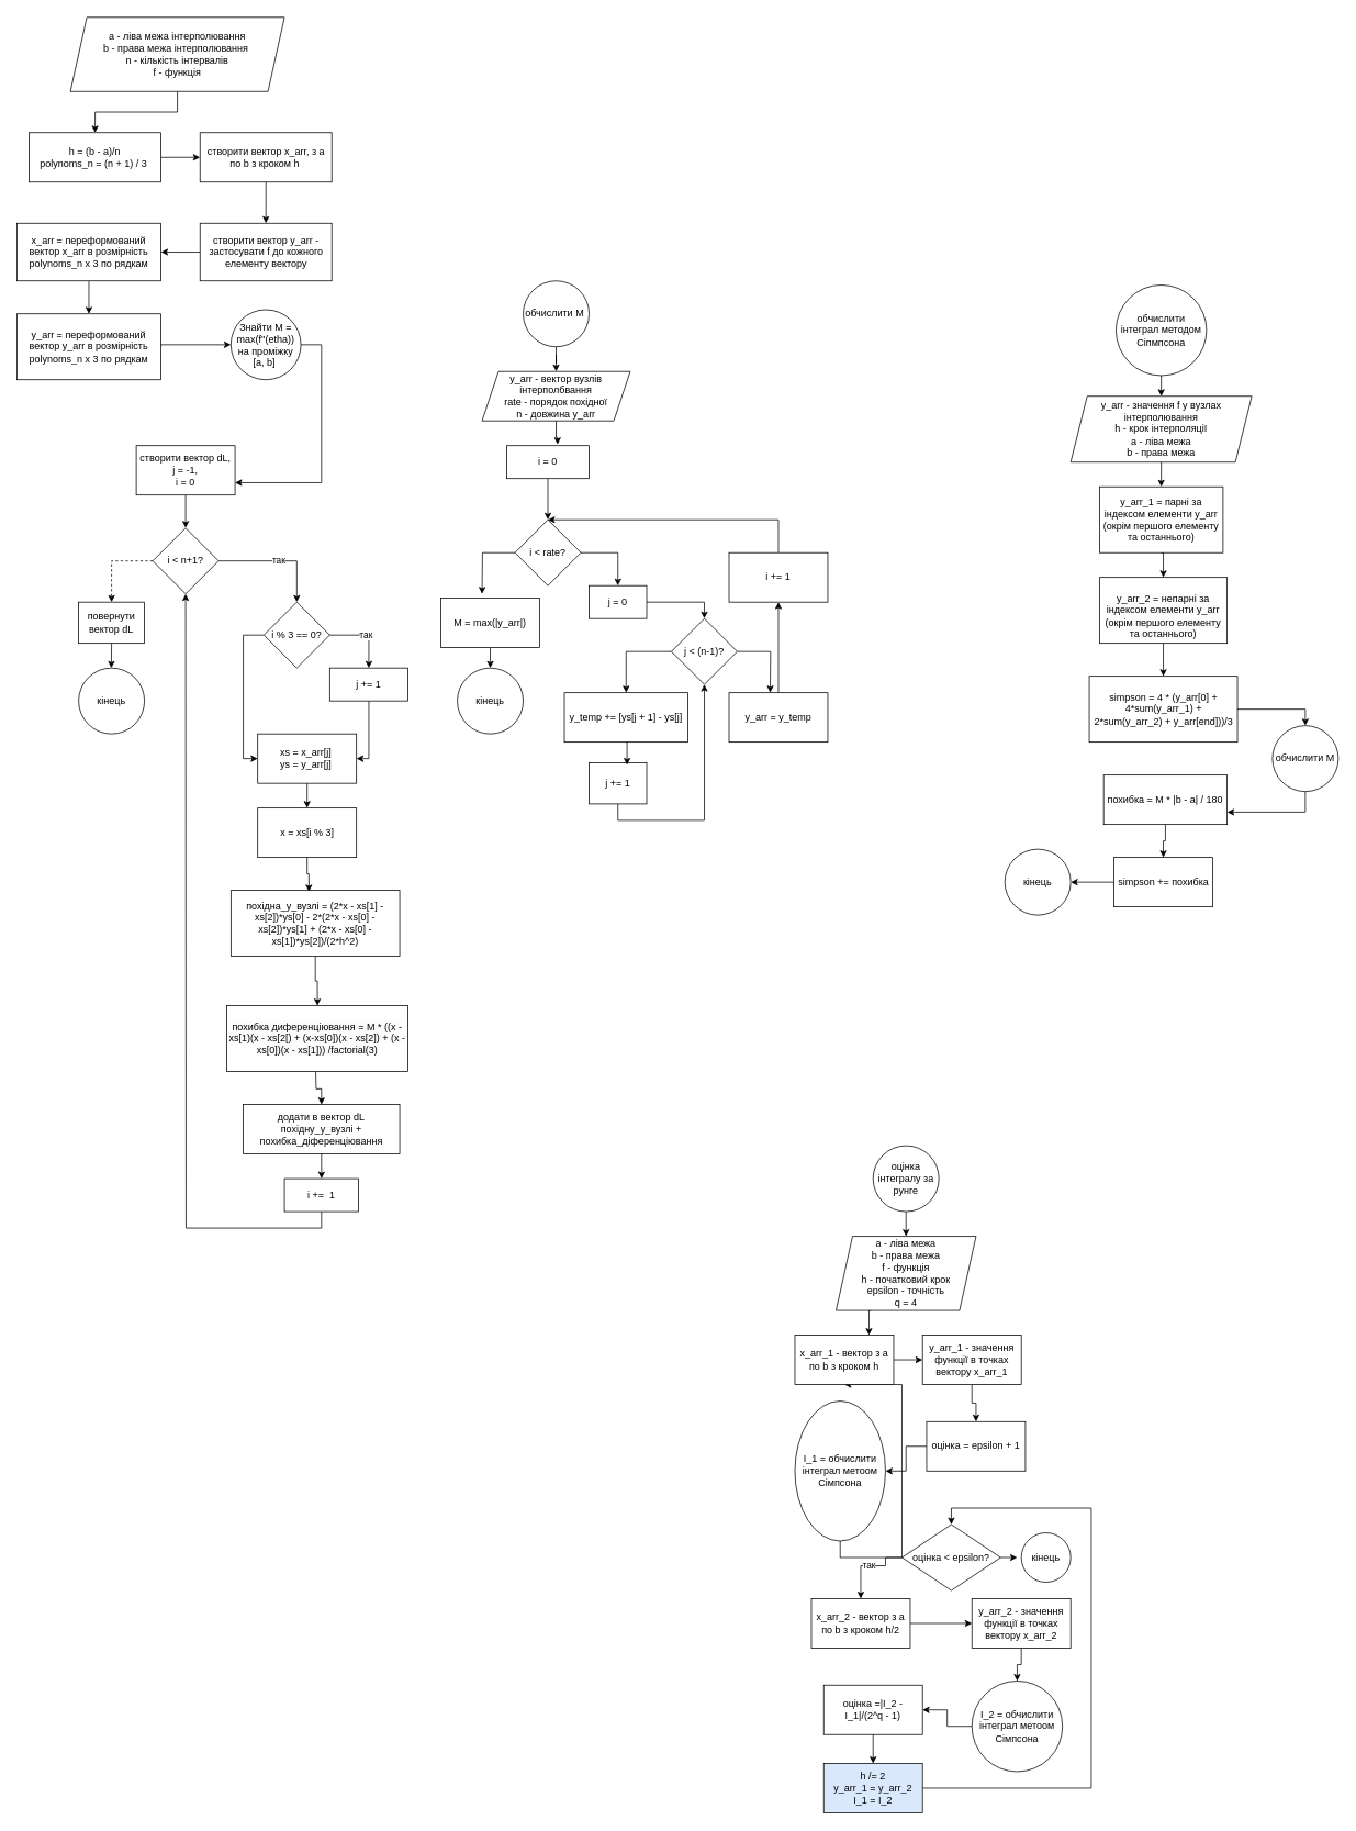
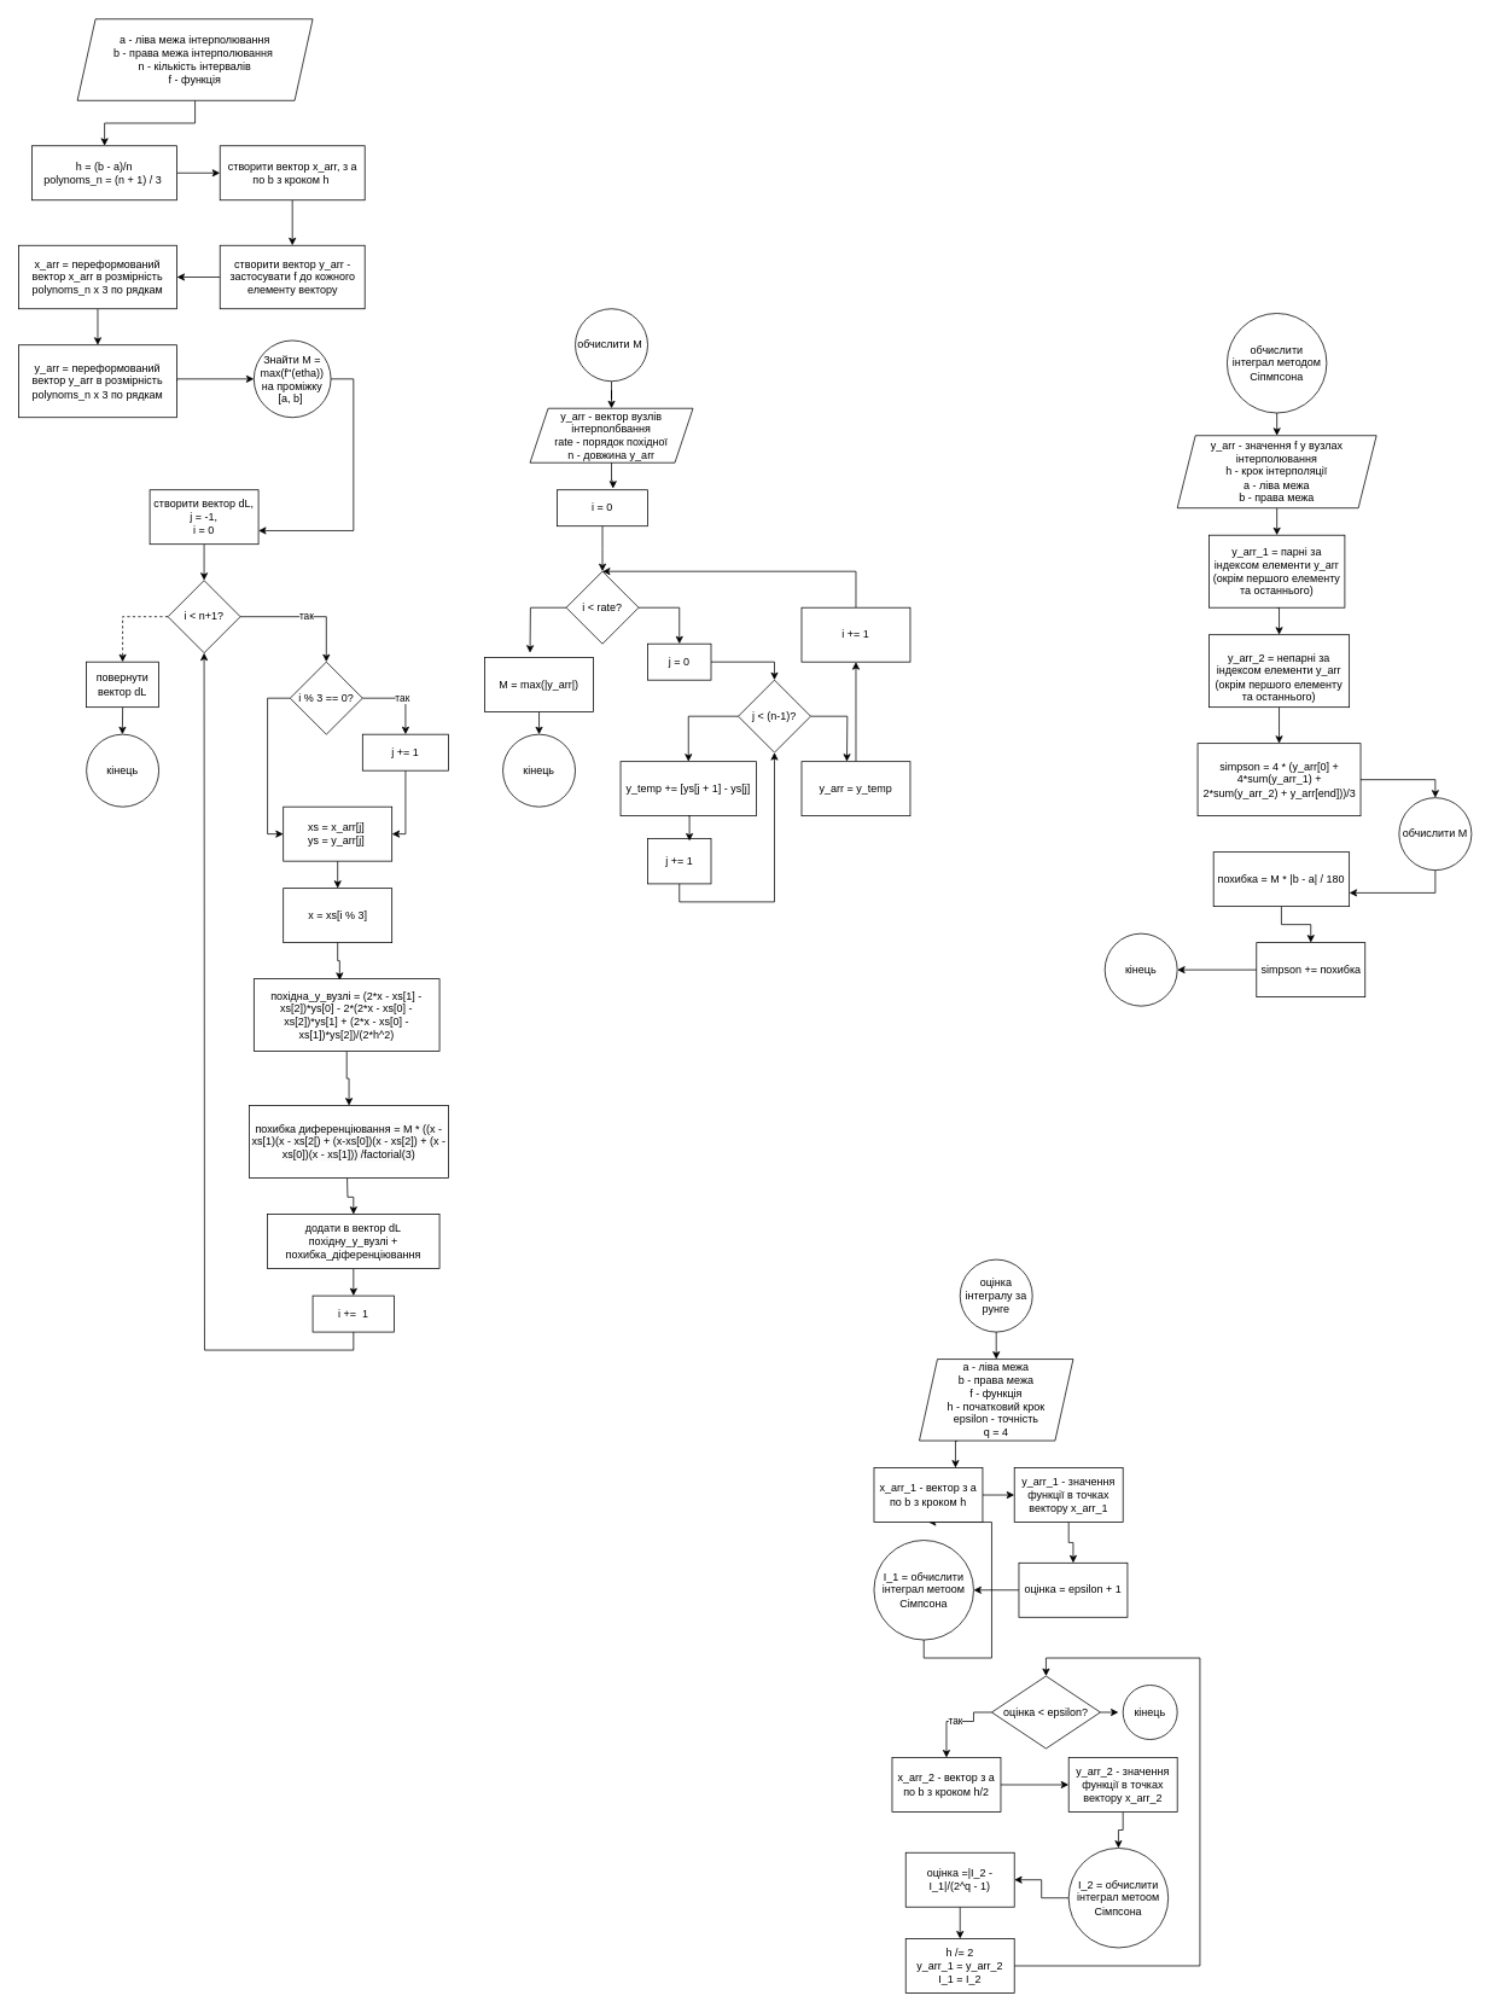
- <mxCell id="79" value="simpson += похибка" style="rounded=0;whiteSpace=wrap;html=1;" vertex="1" parent="1"><mxGeometry x="1352.5" y="1040" width="120" height="60" as="geometry" /></mxCell>
+ <mxCell id="79" value="simpson += похибка" style="rounded=0;whiteSpace=wrap;html=1;" vertex="1" parent="1"><mxGeometry x="1387.5" y="1040" width="120" height="60" as="geometry" /></mxCell>
- <mxCell id="86" value="I_1 = обчислити інтеграл метоом Сімпсона" style="ellipse;whiteSpace=wrap;html=1;aspect=fixed;" vertex="1" parent="1"><mxGeometry x="965" y="1700" width="110" height="170" as="geometry" /></mxCell>
+ <mxCell id="86" value="I_1 = обчислити інтеграл метоом Сімпсона" style="ellipse;whiteSpace=wrap;html=1;aspect=fixed;" vertex="1" parent="1"><mxGeometry x="965" y="1700" width="110" height="110" as="geometry" /></mxCell>
- <mxCell id="105" value="h /= 2&lt;br&gt;y_arr_1 = y_arr_2&lt;br&gt;I_1 = I_2" style="rounded=0;whiteSpace=wrap;html=1;fillColor=#dae8fc;" vertex="1" parent="1"><mxGeometry x="1000" y="2140" width="120" height="60" as="geometry" /></mxCell>
+ <mxCell id="105" value="h /= 2&lt;br&gt;y_arr_1 = y_arr_2&lt;br&gt;I_1 = I_2" style="rounded=0;whiteSpace=wrap;html=1;" vertex="1" parent="1"><mxGeometry x="1000" y="2140" width="120" height="60" as="geometry" /></mxCell>
